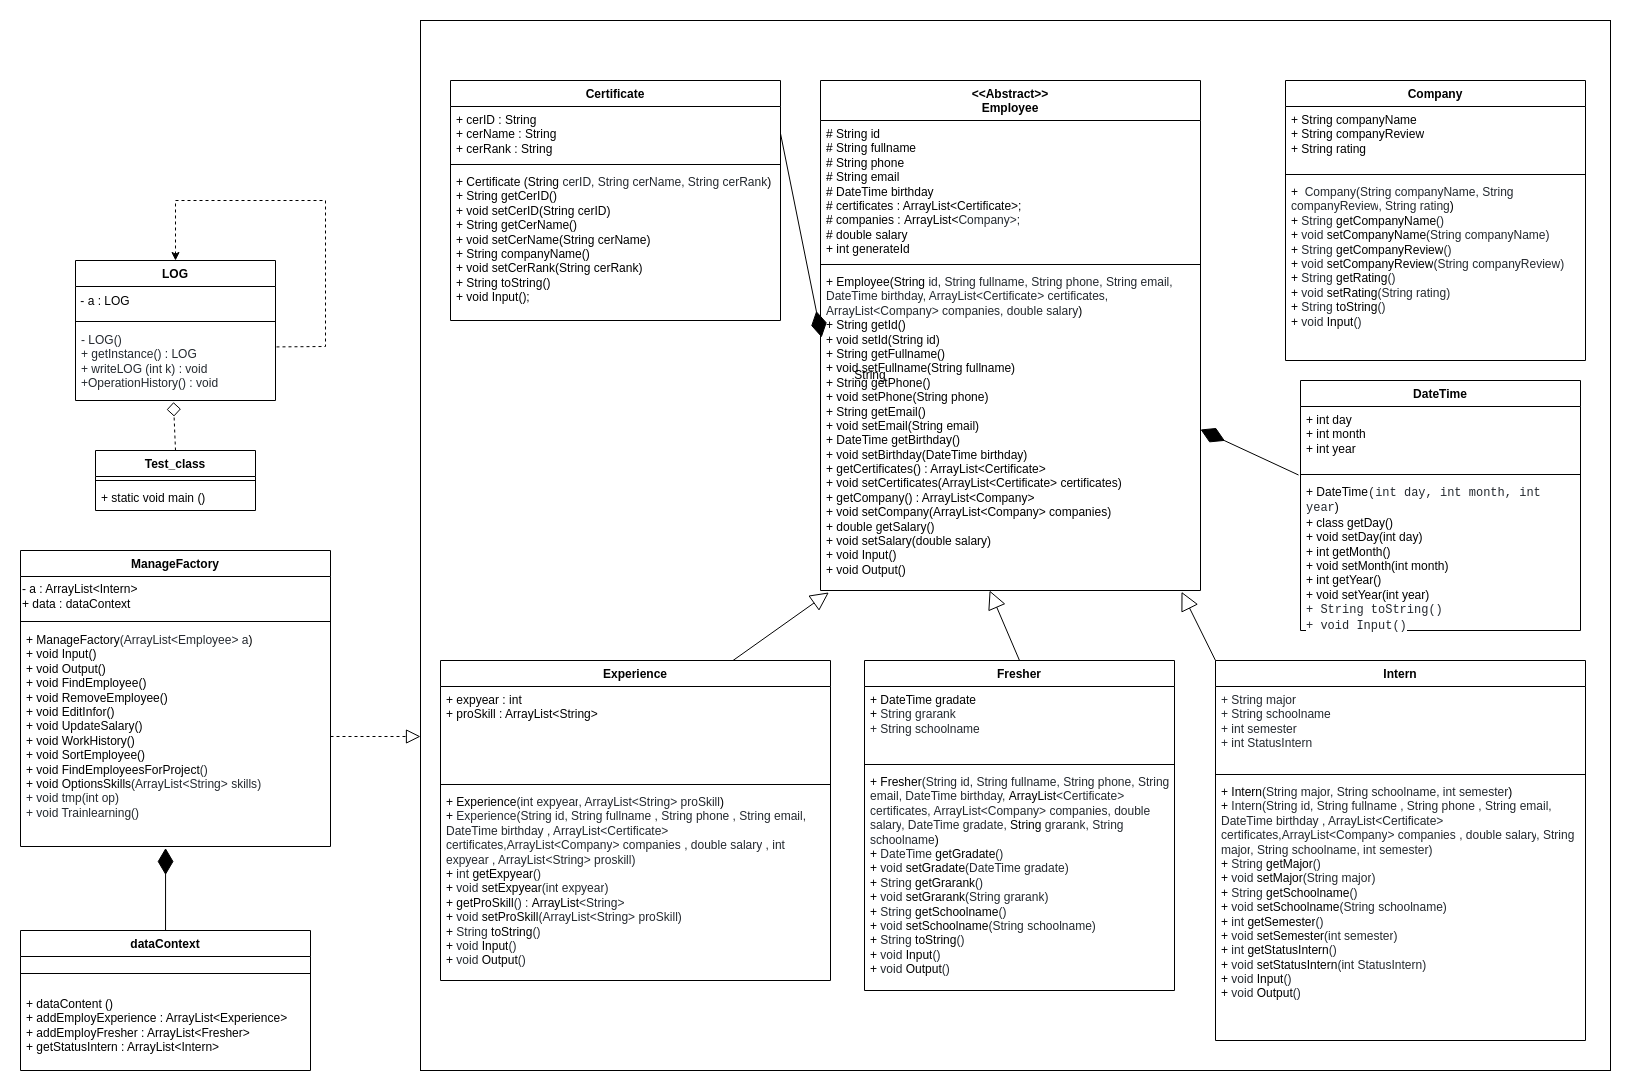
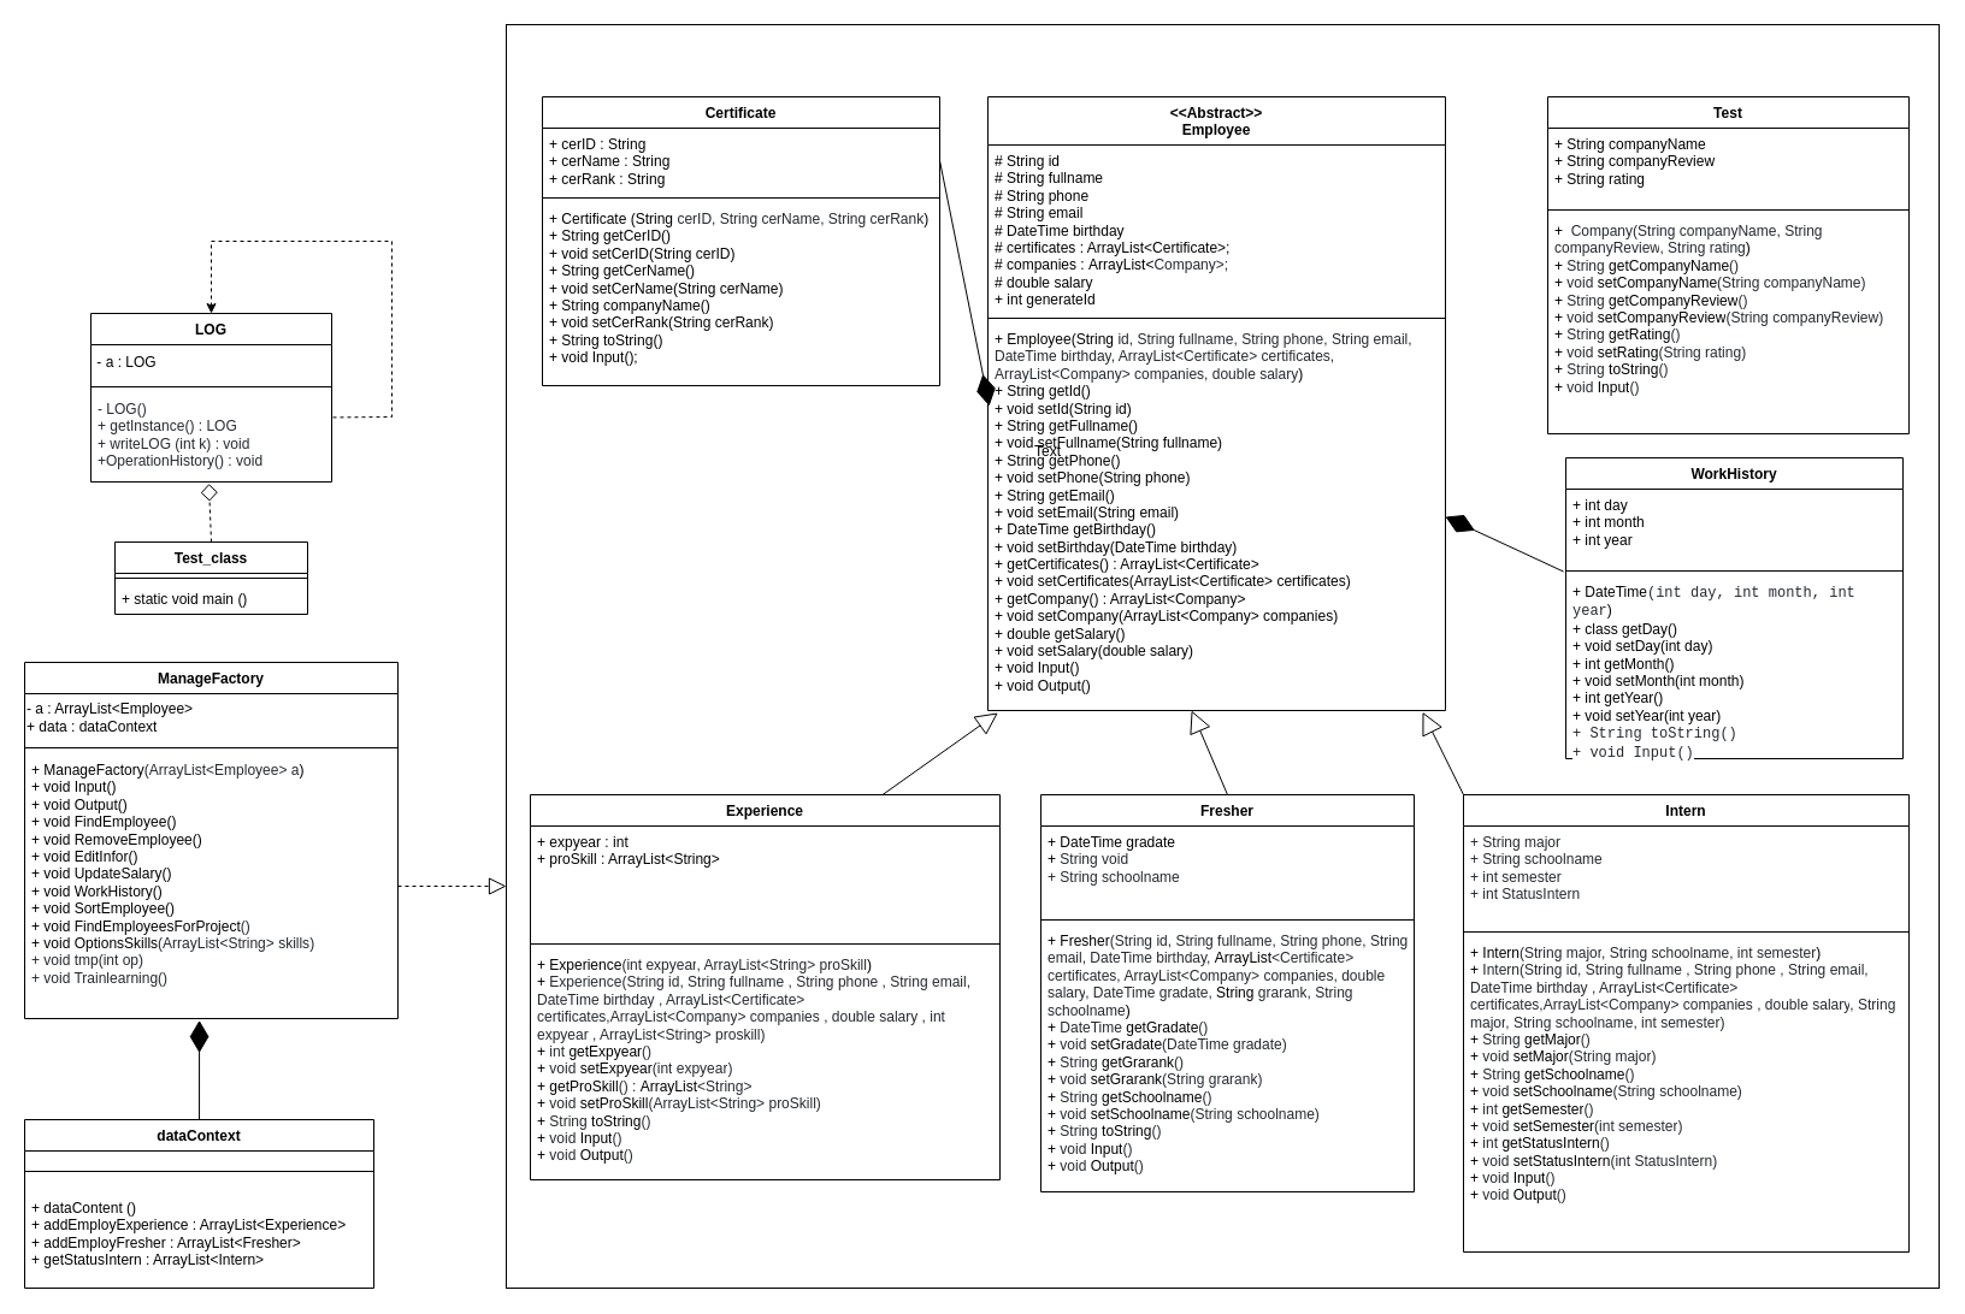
- <mxCell id="22" value="Company" style="swimlane;fontStyle=1;align=center;verticalAlign=top;childLayout=stackLayout;horizontal=1;startSize=26;horizontalStack=0;resizeParent=1;resizeParentMax=0;resizeLast=0;collapsible=1;marginBottom=0;whiteSpace=wrap;html=1;" parent="1" vertex="1"><mxGeometry x="1285" y="80" width="300" height="280" as="geometry"><mxRectangle x="-120" y="90" width="100" height="30" as="alternateBounds" /></mxGeometry></mxCell>
+ <mxCell id="22" value="Test" style="swimlane;fontStyle=1;align=center;verticalAlign=top;childLayout=stackLayout;horizontal=1;startSize=26;horizontalStack=0;resizeParent=1;resizeParentMax=0;resizeLast=0;collapsible=1;marginBottom=0;whiteSpace=wrap;html=1;" parent="1" vertex="1"><mxGeometry x="1285" y="80" width="300" height="280" as="geometry"><mxRectangle x="-120" y="90" width="100" height="30" as="alternateBounds" /></mxGeometry></mxCell>
- <mxCell id="50" value="String" style="text;html=1;strokeColor=none;fillColor=none;align=center;verticalAlign=middle;whiteSpace=wrap;rounded=0;" parent="1" vertex="1"><mxGeometry x="840" y="360" width="60" height="30" as="geometry" /></mxCell>
+ <mxCell id="50" value="Text" style="text;html=1;strokeColor=none;fillColor=none;align=center;verticalAlign=middle;whiteSpace=wrap;rounded=0;" parent="1" vertex="1"><mxGeometry x="840" y="360" width="60" height="30" as="geometry" /></mxCell>
- <mxCell id="14" value="DateTime" style="swimlane;fontStyle=1;align=center;verticalAlign=top;childLayout=stackLayout;horizontal=1;startSize=26;horizontalStack=0;resizeParent=1;resizeParentMax=0;resizeLast=0;collapsible=1;marginBottom=0;whiteSpace=wrap;html=1;" parent="1" vertex="1"><mxGeometry x="1300" y="380" width="280" height="250" as="geometry"><mxRectangle x="-180" y="240" width="90" height="30" as="alternateBounds" /></mxGeometry></mxCell>
+ <mxCell id="14" value="WorkHistory" style="swimlane;fontStyle=1;align=center;verticalAlign=top;childLayout=stackLayout;horizontal=1;startSize=26;horizontalStack=0;resizeParent=1;resizeParentMax=0;resizeLast=0;collapsible=1;marginBottom=0;whiteSpace=wrap;html=1;" parent="1" vertex="1"><mxGeometry x="1300" y="380" width="280" height="250" as="geometry"><mxRectangle x="-180" y="240" width="90" height="30" as="alternateBounds" /></mxGeometry></mxCell>
- <mxCell id="11" value="- a : ArrayList&amp;lt;Intern&amp;gt;&lt;br&gt;+ data : dataContext" style="text;html=1;align=left;verticalAlign=middle;resizable=0;points=[];autosize=1;strokeColor=none;fillColor=none;" parent="10" vertex="1"><mxGeometry y="26" width="310" height="40" as="geometry" /></mxCell>
+ <mxCell id="11" value="- a : ArrayList&amp;lt;Employee&amp;gt;&lt;br&gt;+ data : dataContext" style="text;html=1;align=left;verticalAlign=middle;resizable=0;points=[];autosize=1;strokeColor=none;fillColor=none;" parent="10" vertex="1"><mxGeometry y="26" width="310" height="40" as="geometry" /></mxCell>
- <mxCell id="31" value="+ DateTime gradate&lt;br&gt;+&amp;nbsp;&lt;span style=&quot;box-sizing: border-box; color: rgb(36, 41, 47); background-color: rgb(255, 255, 255);&quot; class=&quot;pl-smi&quot;&gt;String&lt;/span&gt;&lt;span style=&quot;color: rgb(36, 41, 47); background-color: rgb(255, 255, 255);&quot;&gt; &lt;/span&gt;&lt;span style=&quot;box-sizing: border-box; color: rgb(36, 41, 47); background-color: rgb(255, 255, 255);&quot; class=&quot;pl-s1&quot;&gt;grarank&lt;br&gt;+&amp;nbsp;&lt;span style=&quot;box-sizing: border-box;&quot; class=&quot;pl-smi&quot;&gt;String&lt;/span&gt; &lt;span style=&quot;box-sizing: border-box;&quot; class=&quot;pl-s1&quot;&gt;schoolname&lt;/span&gt;&lt;br&gt;&lt;/span&gt;" style="text;strokeColor=none;fillColor=none;align=left;verticalAlign=top;spacingLeft=4;spacingRight=4;overflow=hidden;rotatable=0;points=[[0,0.5],[1,0.5]];portConstraint=eastwest;whiteSpace=wrap;html=1;" parent="30" vertex="1"><mxGeometry y="26" width="310" height="74" as="geometry" /></mxCell>
+ <mxCell id="31" value="+ DateTime gradate&lt;br&gt;+&amp;nbsp;&lt;span style=&quot;box-sizing: border-box; color: rgb(36, 41, 47); background-color: rgb(255, 255, 255);&quot; class=&quot;pl-smi&quot;&gt;String&lt;/span&gt;&lt;span style=&quot;color: rgb(36, 41, 47); background-color: rgb(255, 255, 255);&quot;&gt; &lt;/span&gt;&lt;span style=&quot;box-sizing: border-box; color: rgb(36, 41, 47); background-color: rgb(255, 255, 255);&quot; class=&quot;pl-s1&quot;&gt;void&lt;br&gt;+&amp;nbsp;&lt;span style=&quot;box-sizing: border-box;&quot; class=&quot;pl-smi&quot;&gt;String&lt;/span&gt; &lt;span style=&quot;box-sizing: border-box;&quot; class=&quot;pl-s1&quot;&gt;schoolname&lt;/span&gt;&lt;br&gt;&lt;/span&gt;" style="text;strokeColor=none;fillColor=none;align=left;verticalAlign=top;spacingLeft=4;spacingRight=4;overflow=hidden;rotatable=0;points=[[0,0.5],[1,0.5]];portConstraint=eastwest;whiteSpace=wrap;html=1;" parent="30" vertex="1"><mxGeometry y="26" width="310" height="74" as="geometry" /></mxCell>
